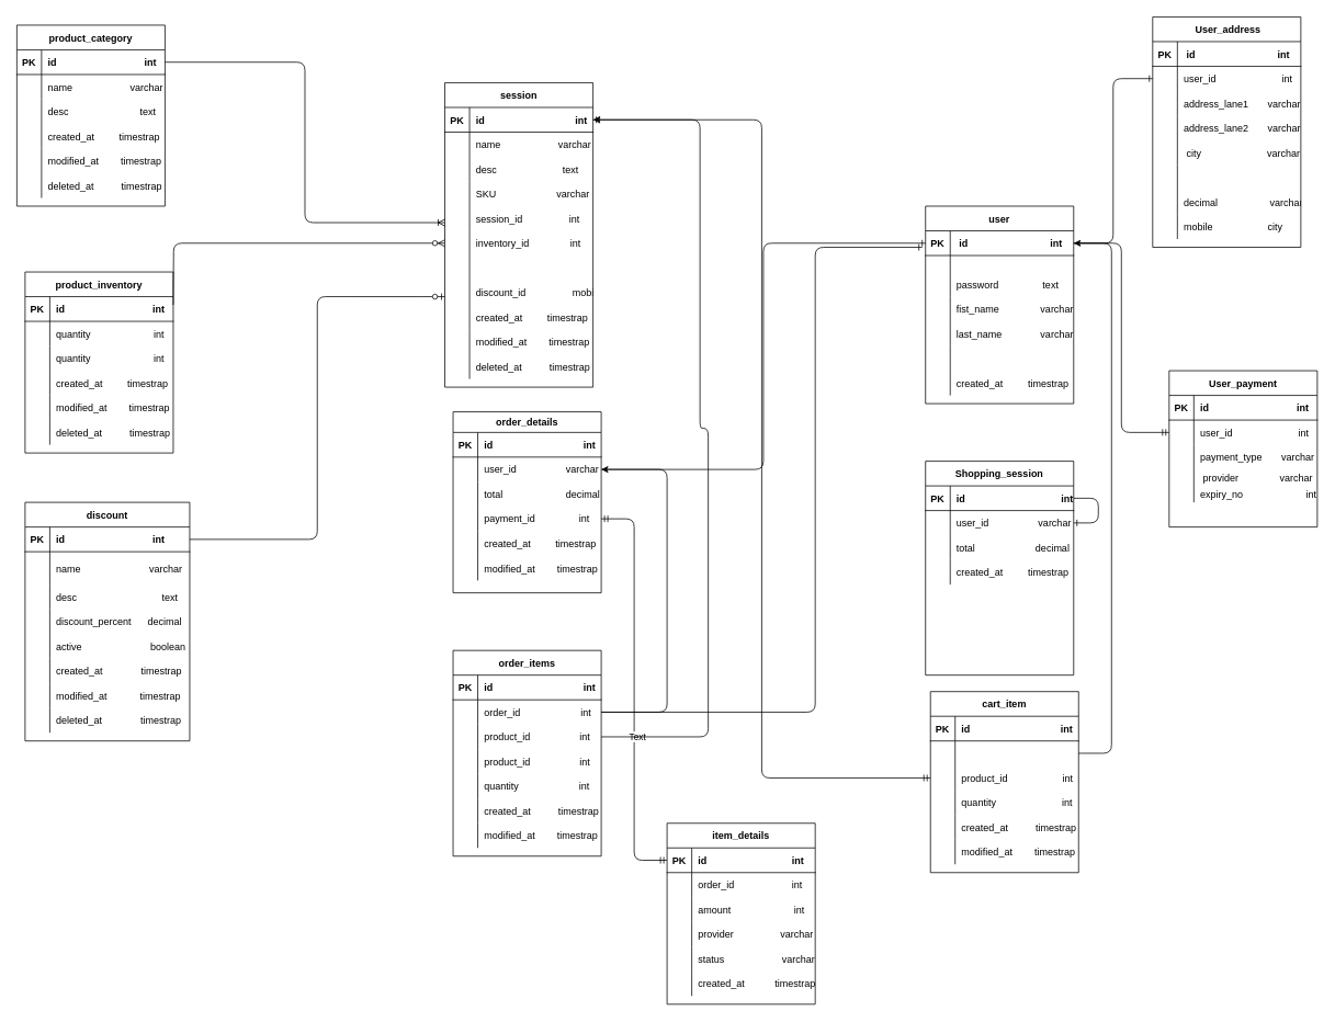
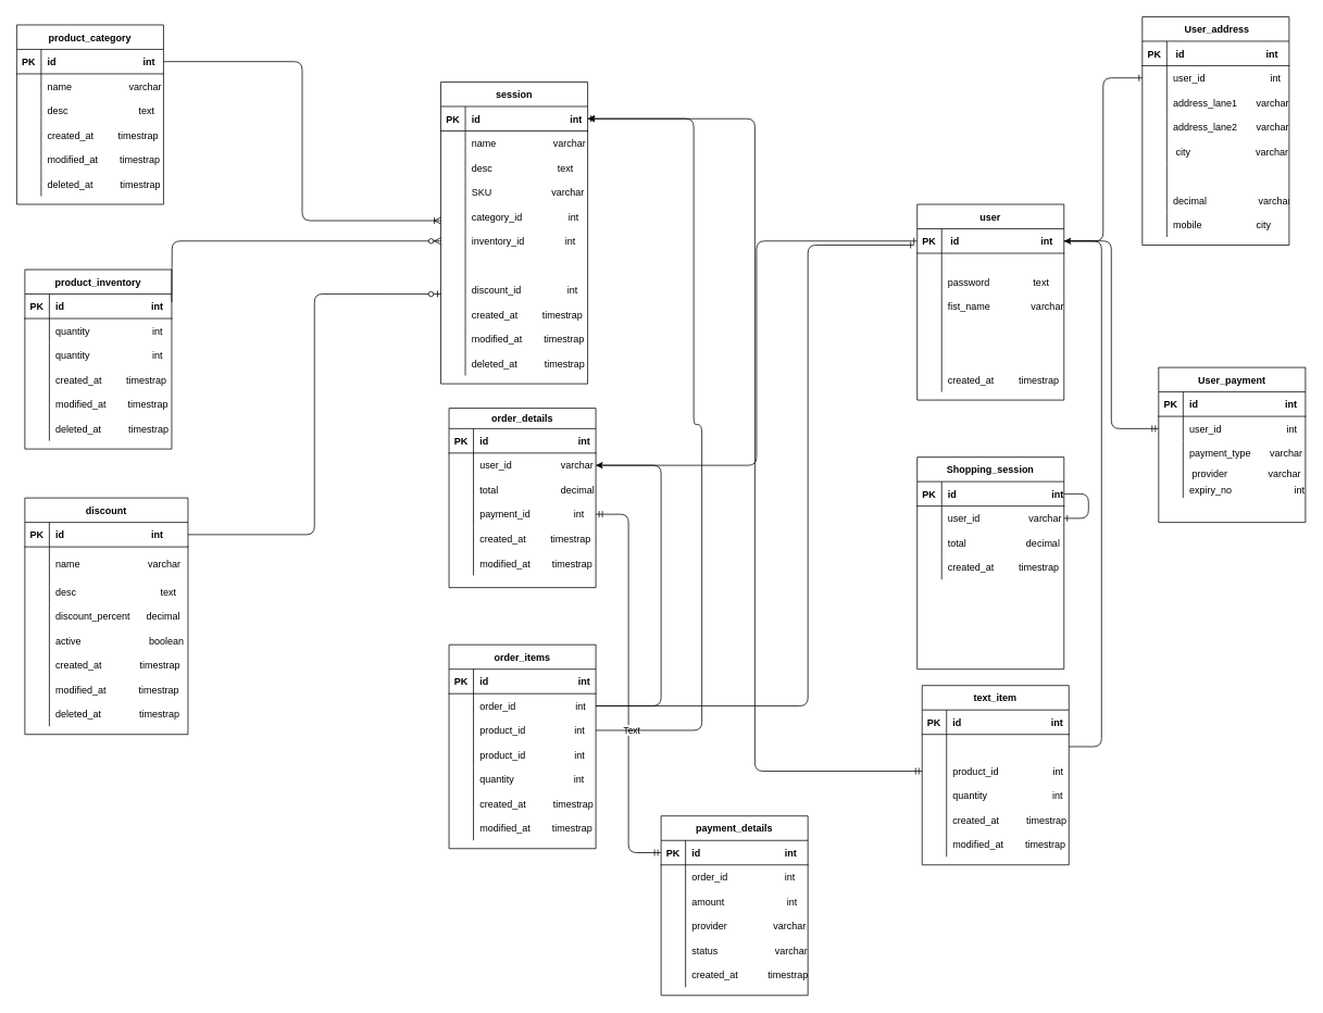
- <mxCell id="173" value="session_id                 int" style="shape=partialRectangle;connectable=0;fillColor=none;top=0;left=0;bottom=0;right=0;align=left;spacingLeft=6;overflow=hidden;" parent="171" vertex="1"><mxGeometry x="30" width="150" height="30" as="geometry" /></mxCell>
+ <mxCell id="173" value="category_id                 int" style="shape=partialRectangle;connectable=0;fillColor=none;top=0;left=0;bottom=0;right=0;align=left;spacingLeft=6;overflow=hidden;" parent="171" vertex="1"><mxGeometry x="30" width="150" height="30" as="geometry" /></mxCell>
- <mxCell id="181" value="discount_id                 mobile" style="shape=partialRectangle;connectable=0;fillColor=none;top=0;left=0;bottom=0;right=0;align=left;spacingLeft=6;overflow=hidden;" parent="179" vertex="1"><mxGeometry x="30" width="150" height="30" as="geometry" /></mxCell>
+ <mxCell id="181" value="discount_id                 int" style="shape=partialRectangle;connectable=0;fillColor=none;top=0;left=0;bottom=0;right=0;align=left;spacingLeft=6;overflow=hidden;" parent="179" vertex="1"><mxGeometry x="30" width="150" height="30" as="geometry" /></mxCell>
- <mxCell id="16" value="last_name              varchar" style="shape=partialRectangle;connectable=0;fillColor=none;top=0;left=0;bottom=0;right=0;align=left;spacingLeft=6;overflow=hidden;" parent="14" vertex="1"><mxGeometry x="30" width="150" height="30" as="geometry" /></mxCell>
- <mxCell id="80" value="cart_item" style="shape=table;startSize=30;container=1;collapsible=1;childLayout=tableLayout;fixedRows=1;rowLines=0;fontStyle=1;align=center;resizeLast=1;fontFamily=Helvetica;" parent="1" vertex="1"><mxGeometry x="1130" y="840" width="180" height="220" as="geometry" /></mxCell>
+ <mxCell id="80" value="text_item" style="shape=table;startSize=30;container=1;collapsible=1;childLayout=tableLayout;fixedRows=1;rowLines=0;fontStyle=1;align=center;resizeLast=1;fontFamily=Helvetica;" parent="1" vertex="1"><mxGeometry x="1130" y="840" width="180" height="220" as="geometry" /></mxCell>
- <mxCell id="98" value="item_details" style="shape=table;startSize=30;container=1;collapsible=1;childLayout=tableLayout;fixedRows=1;rowLines=0;fontStyle=1;align=center;resizeLast=1;fontFamily=Helvetica;" parent="1" vertex="1"><mxGeometry x="810" y="1000" width="180" height="220" as="geometry" /></mxCell>
+ <mxCell id="98" value="payment_details" style="shape=table;startSize=30;container=1;collapsible=1;childLayout=tableLayout;fixedRows=1;rowLines=0;fontStyle=1;align=center;resizeLast=1;fontFamily=Helvetica;" parent="1" vertex="1"><mxGeometry x="810" y="1000" width="180" height="220" as="geometry" /></mxCell>
